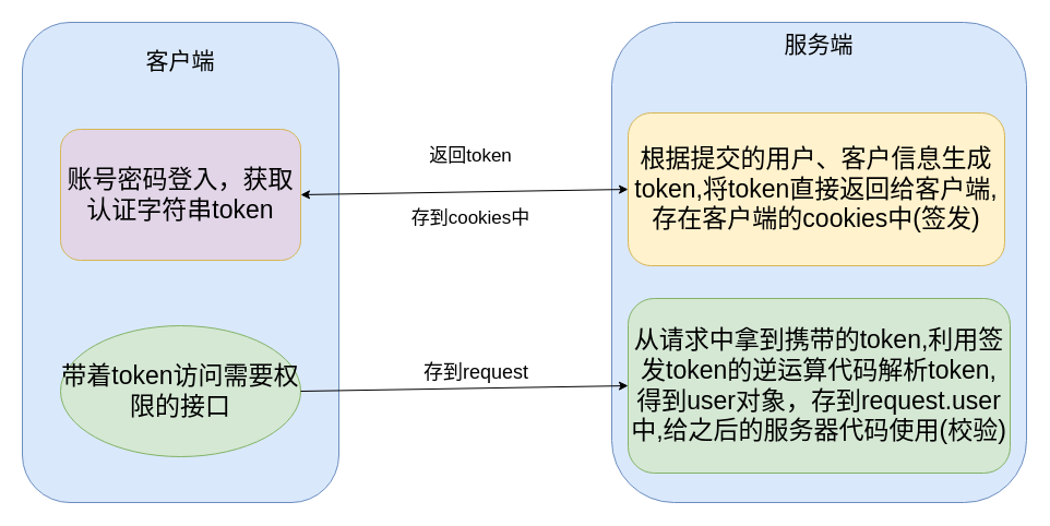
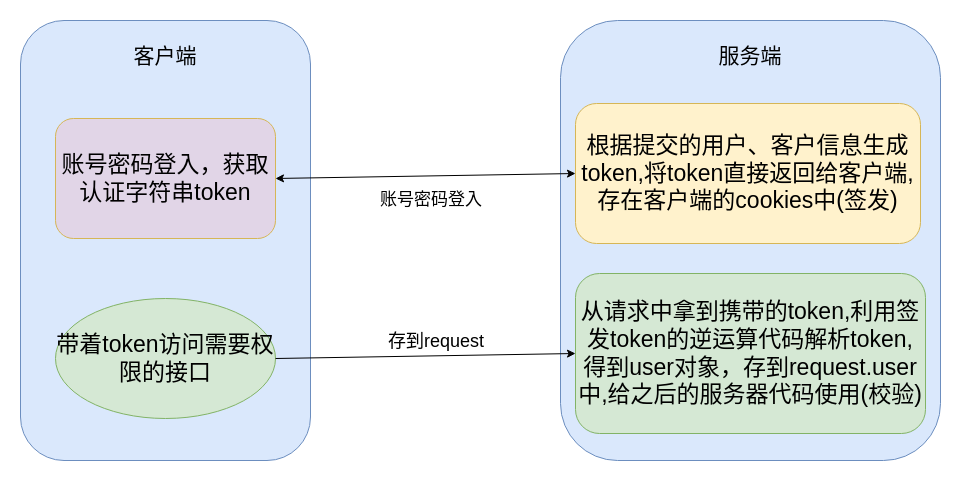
- <mxCell id="14" value="&lt;font style=&quot;font-size: 21px;&quot;&gt;服务&lt;/font&gt;&lt;span style=&quot;font-size: 21px;&quot;&gt;端&lt;/span&gt;" style="text;html=1;align=center;verticalAlign=middle;whiteSpace=wrap;rounded=0;" vertex="1" parent="1"><mxGeometry x="705" y="25" width="90" height="30" as="geometry" /></mxCell>
+ <mxCell id="14" value="&lt;font style=&quot;font-size: 21px;&quot;&gt;服务&lt;/font&gt;&lt;span style=&quot;font-size: 21px;&quot;&gt;端&lt;/span&gt;" style="text;html=1;align=center;verticalAlign=middle;whiteSpace=wrap;rounded=0;" vertex="1" parent="1"><mxGeometry x="705" y="40" width="90" height="30" as="geometry" /></mxCell>
- <mxCell id="10" value="&lt;font style=&quot;font-size: 17px;&quot;&gt;返回token&lt;/font&gt;" style="text;html=1;align=center;verticalAlign=middle;whiteSpace=wrap;rounded=0;" vertex="1" parent="1"><mxGeometry x="376" y="128" width="110" height="30" as="geometry" /></mxCell>
- <mxCell id="9" value="&lt;font style=&quot;font-size: 17px;&quot;&gt;存到cookies中&lt;/font&gt;" style="text;html=1;align=center;verticalAlign=middle;whiteSpace=wrap;rounded=0;" vertex="1" parent="1"><mxGeometry x="366" y="185" width="130" height="30" as="geometry" /></mxCell>
+ <mxCell id="9" value="&lt;font style=&quot;font-size: 17px;&quot;&gt;账号密码登入&lt;/font&gt;" style="text;html=1;align=center;verticalAlign=middle;whiteSpace=wrap;rounded=0;" vertex="1" parent="1"><mxGeometry x="366" y="185" width="130" height="30" as="geometry" /></mxCell>
